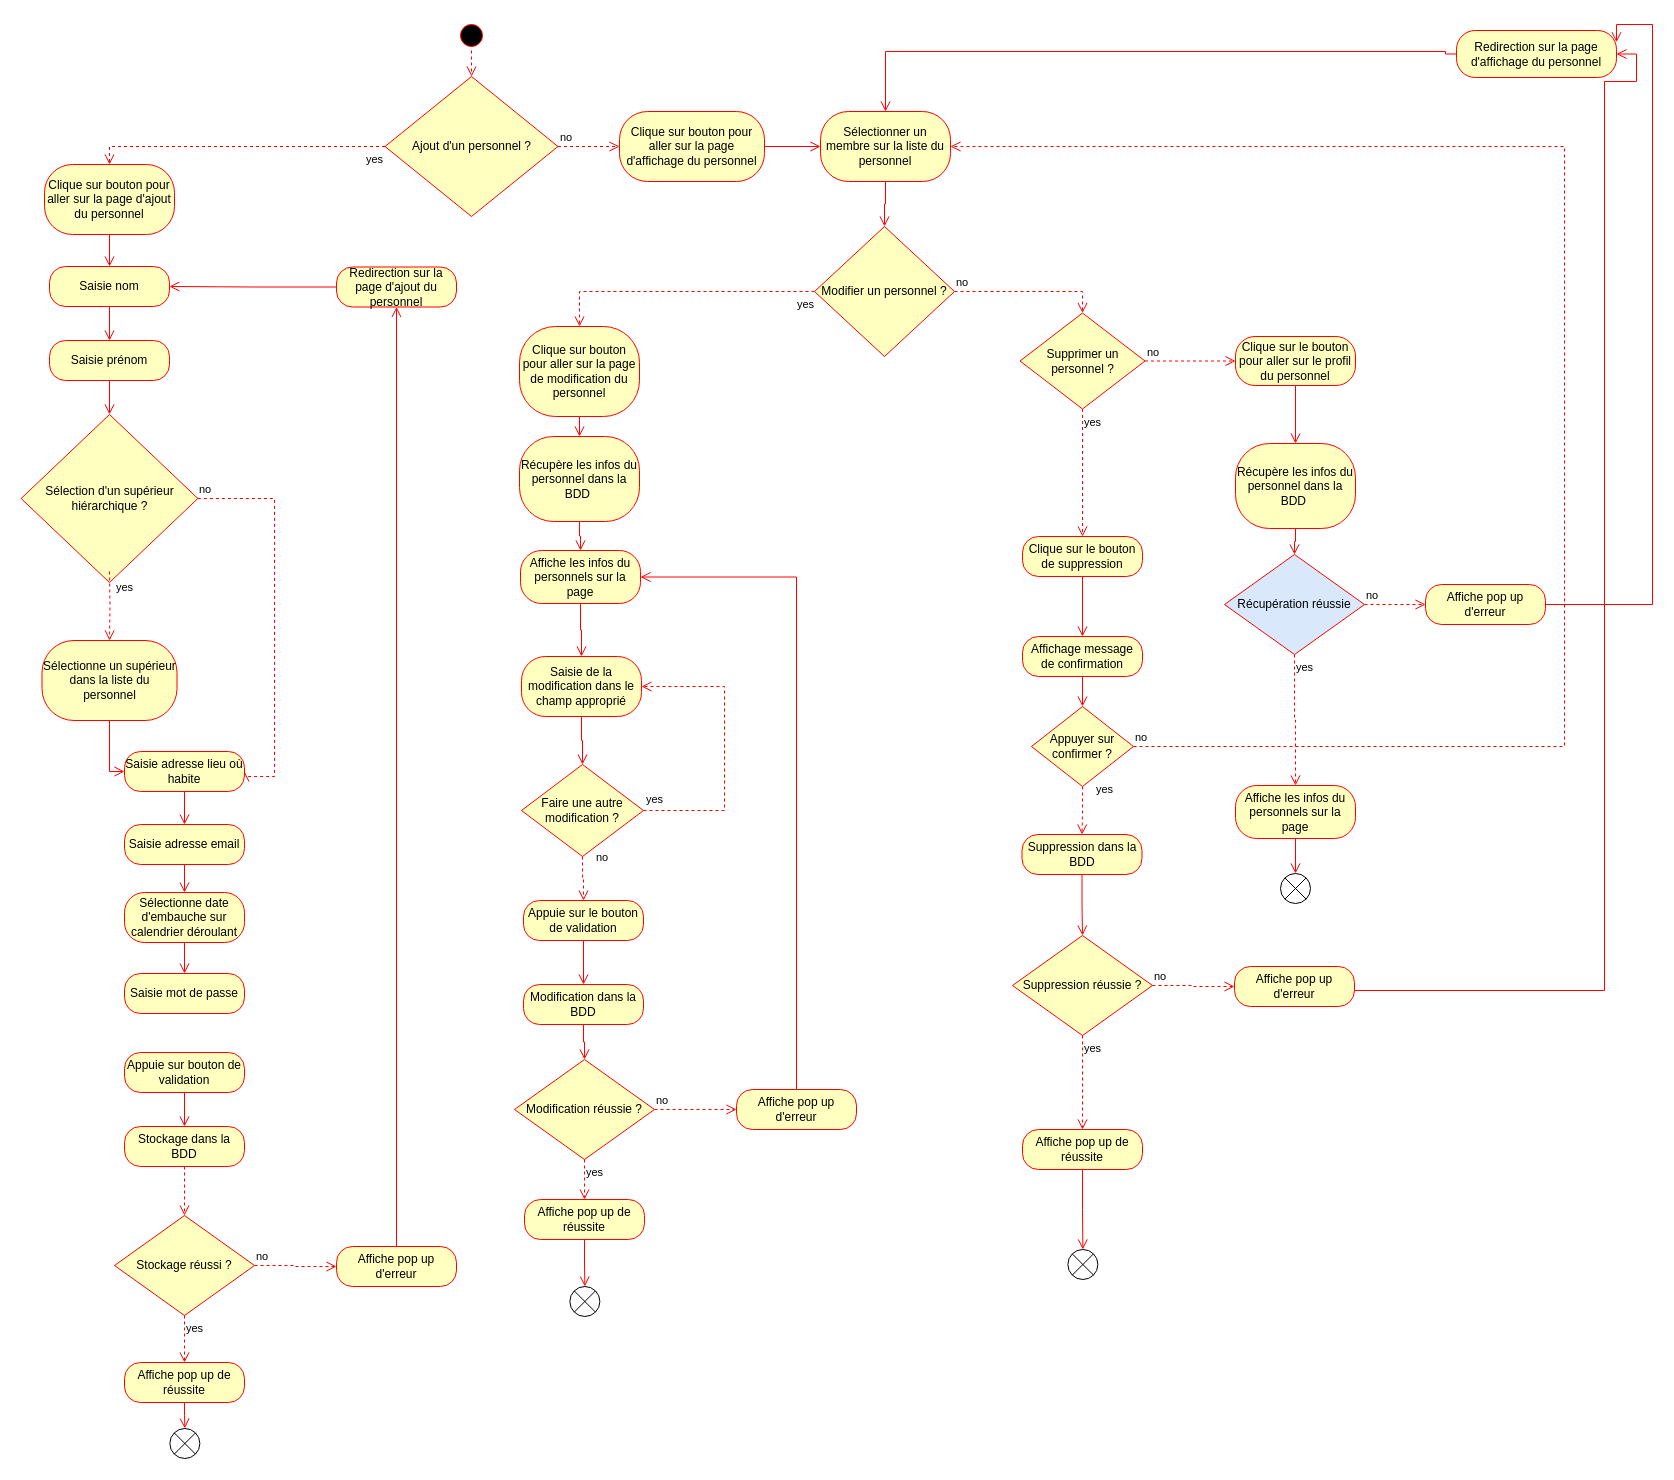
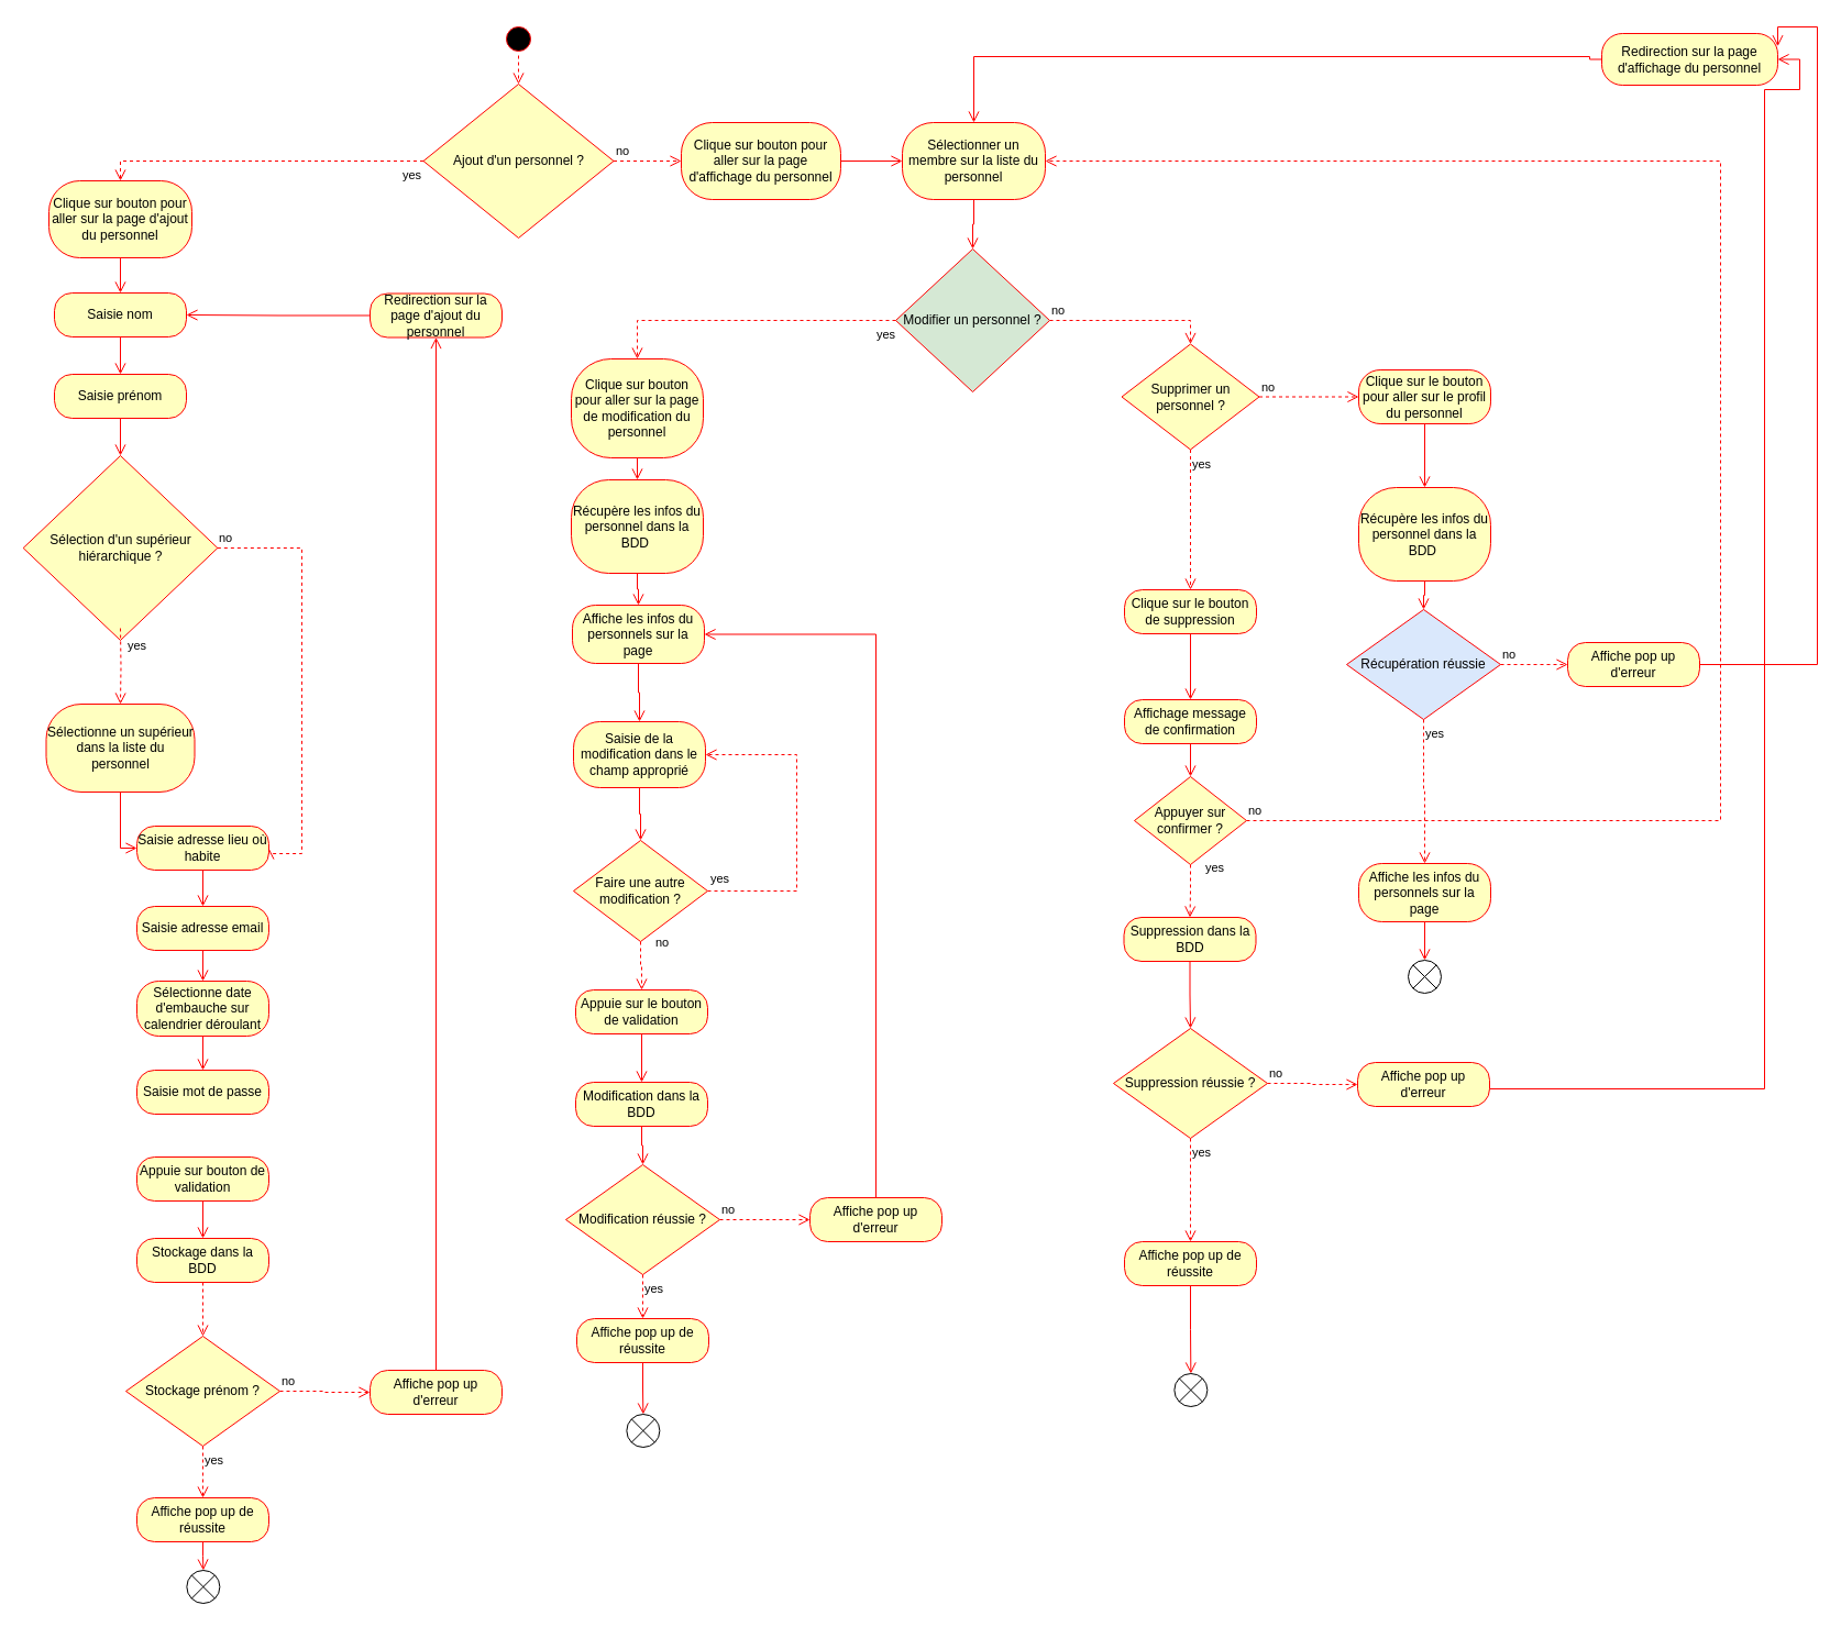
- <mxCell id="13" value="Modifier un personnel ?" style="rhombus;whiteSpace=wrap;html=1;fillColor=#ffffc0;strokeColor=#ff0000;" vertex="1" parent="1"><mxGeometry x="814" y="226" width="140" height="130" as="geometry" /></mxCell>
+ <mxCell id="13" value="Modifier un personnel ?" style="rhombus;whiteSpace=wrap;html=1;fillColor=#d5e8d4;strokeColor=#ff0000;" vertex="1" parent="1"><mxGeometry x="814" y="226" width="140" height="130" as="geometry" /></mxCell>
- <mxCell id="69" value="Stockage réussi ?" style="rhombus;whiteSpace=wrap;html=1;fillColor=#ffffc0;strokeColor=#ff0000;" vertex="1" parent="1"><mxGeometry x="114" y="1215" width="140" height="100" as="geometry" /></mxCell>
+ <mxCell id="69" value="Stockage prénom ?" style="rhombus;whiteSpace=wrap;html=1;fillColor=#ffffc0;strokeColor=#ff0000;" vertex="1" parent="1"><mxGeometry x="114" y="1215" width="140" height="100" as="geometry" /></mxCell>
